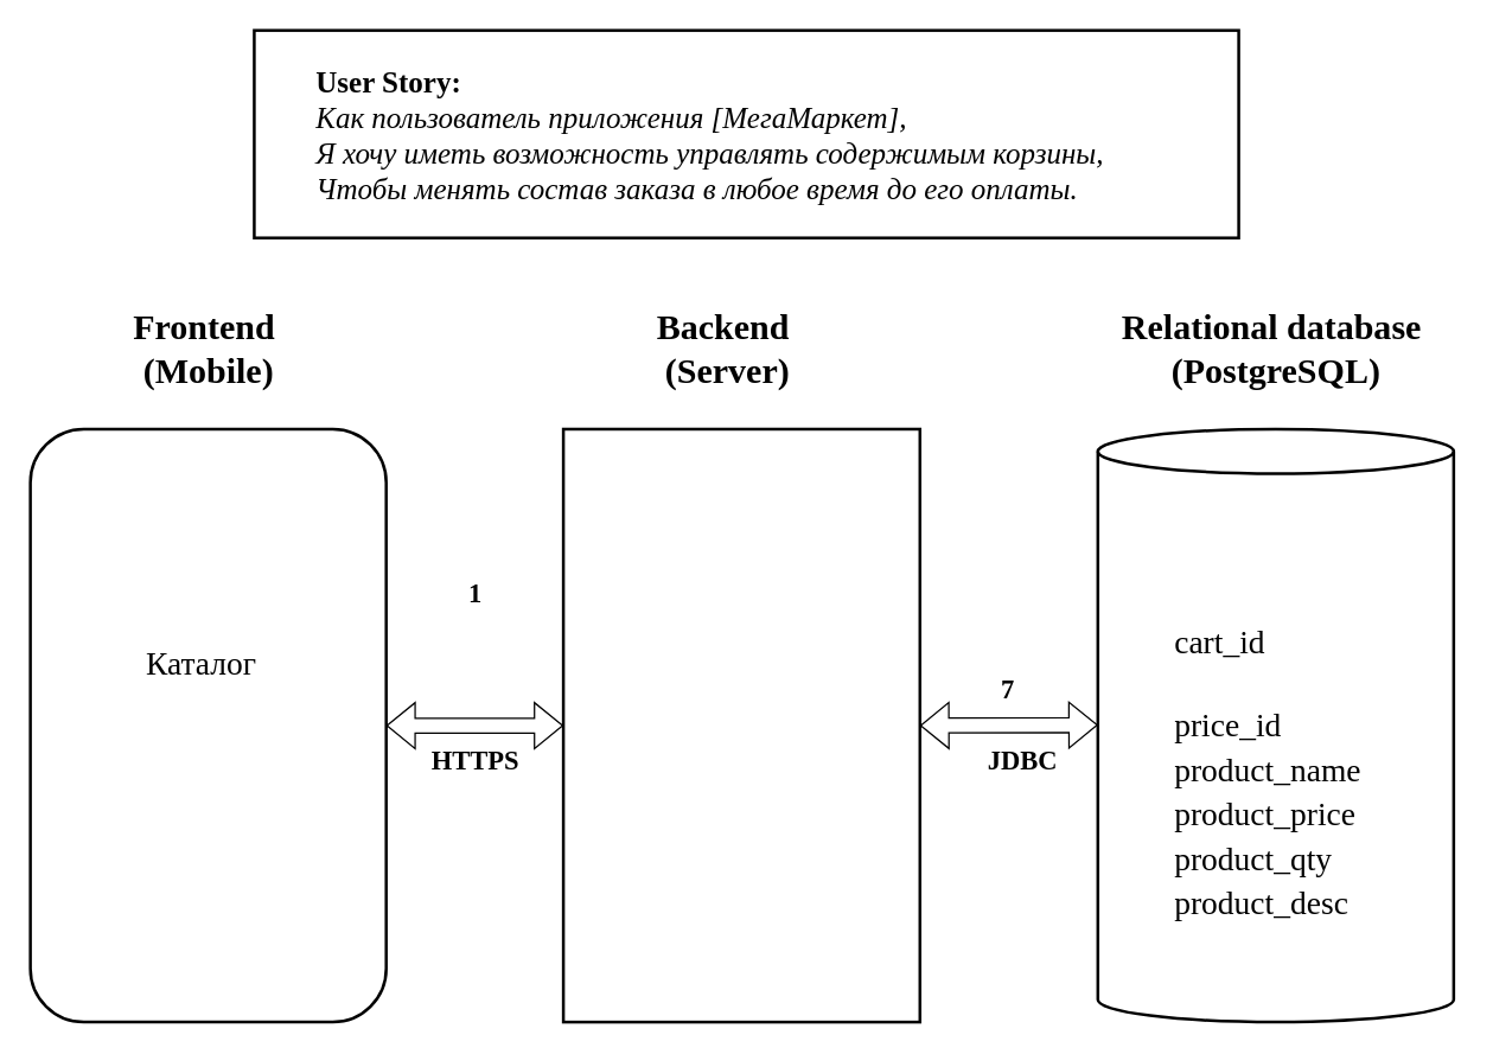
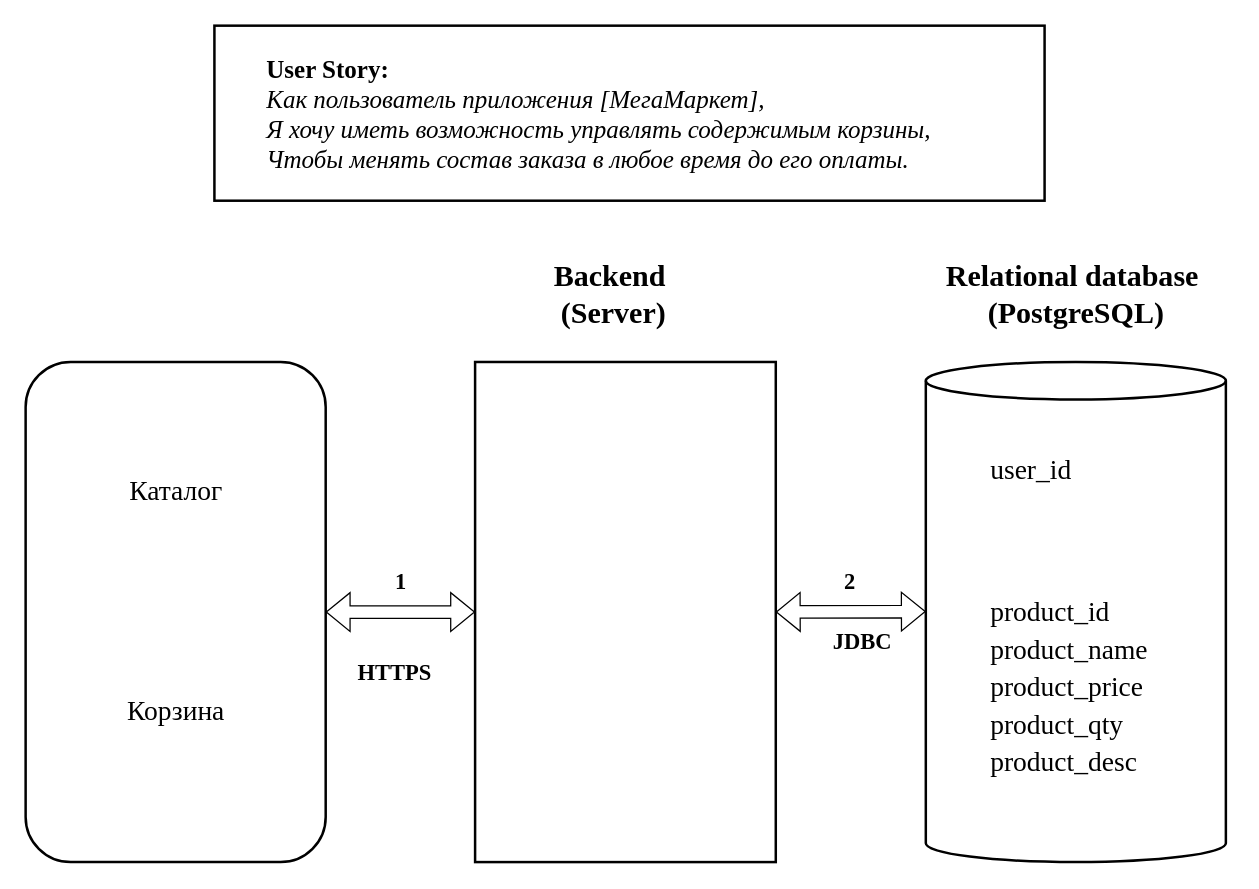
- <mxCell id="6" value="Frontend&amp;nbsp;&lt;br style=&quot;font-size: 24px;&quot;&gt;(Mobile)" style="text;html=1;align=center;verticalAlign=middle;resizable=0;points=[];autosize=1;strokeColor=none;fillColor=none;fontFamily=Comic Sans MS;fontSize=24;fontStyle=1" parent="1" vertex="1"><mxGeometry x="75" y="200" width="130" height="70" as="geometry" /></mxCell>
+ <mxCell id="16" value="user_id" style="text;html=1;align=left;verticalAlign=middle;resizable=0;points=[];autosize=1;strokeColor=none;fillColor=none;fontFamily=Comic Sans MS;fontSize=22;fontStyle=0" parent="1" vertex="1"><mxGeometry x="790" y="356" width="100" height="40" as="geometry" /></mxCell>
- <mxCell id="22" value="&lt;b style=&quot;font-size: 18px;&quot;&gt;1&lt;/b&gt;" style="text;html=1;align=center;verticalAlign=middle;resizable=0;points=[];autosize=1;strokeColor=none;fillColor=none;fontSize=18;fontFamily=Comic Sans MS;" parent="1" vertex="1"><mxGeometry x="305" y="380" width="30" height="40" as="geometry" /></mxCell>
+ <mxCell id="22" value="&lt;b style=&quot;font-size: 18px;&quot;&gt;1&lt;/b&gt;" style="text;html=1;align=center;verticalAlign=middle;resizable=0;points=[];autosize=1;strokeColor=none;fillColor=none;fontSize=18;fontFamily=Comic Sans MS;" parent="1" vertex="1"><mxGeometry x="305" y="445" width="30" height="40" as="geometry" /></mxCell>
- <mxCell id="15" value="cart_id" style="text;html=1;align=left;verticalAlign=middle;resizable=0;points=[];autosize=1;strokeColor=none;fillColor=none;fontFamily=Comic Sans MS;fontSize=22;fontStyle=0" parent="1" vertex="1"><mxGeometry x="790" y="414" width="100" height="40" as="geometry" /></mxCell>
- <mxCell id="13" value="Каталог" style="text;html=1;align=center;verticalAlign=middle;resizable=0;points=[];autosize=1;strokeColor=none;fillColor=none;fontFamily=Comic Sans MS;fontSize=22;fontStyle=0" parent="1" vertex="1"><mxGeometry x="80" y="428" width="110" height="40" as="geometry" /></mxCell>
+ <mxCell id="13" value="Каталог" style="text;html=1;align=center;verticalAlign=middle;resizable=0;points=[];autosize=1;strokeColor=none;fillColor=none;fontFamily=Comic Sans MS;fontSize=22;fontStyle=0" parent="1" vertex="1"><mxGeometry x="85" y="373" width="110" height="40" as="geometry" /></mxCell>
- <mxCell id="23" value="&lt;b style=&quot;font-size: 18px;&quot;&gt;7&lt;/b&gt;" style="text;html=1;align=center;verticalAlign=middle;resizable=0;points=[];autosize=1;strokeColor=none;fillColor=none;fontSize=18;fontFamily=Comic Sans MS;" parent="1" vertex="1"><mxGeometry x="664" y="445" width="30" height="40" as="geometry" /></mxCell>
+ <mxCell id="23" value="&lt;b style=&quot;font-size: 18px;&quot;&gt;2&lt;/b&gt;" style="text;html=1;align=center;verticalAlign=middle;resizable=0;points=[];autosize=1;strokeColor=none;fillColor=none;fontSize=18;fontFamily=Comic Sans MS;" parent="1" vertex="1"><mxGeometry x="664" y="445" width="30" height="40" as="geometry" /></mxCell>
- <mxCell id="17" value="price_id" style="text;html=1;align=left;verticalAlign=middle;resizable=0;points=[];autosize=1;strokeColor=none;fillColor=none;fontFamily=Comic Sans MS;fontSize=22;fontStyle=0" parent="1" vertex="1"><mxGeometry x="790" y="470" width="140" height="40" as="geometry" /></mxCell>
+ <mxCell id="17" value="product_id" style="text;html=1;align=left;verticalAlign=middle;resizable=0;points=[];autosize=1;strokeColor=none;fillColor=none;fontFamily=Comic Sans MS;fontSize=22;fontStyle=0" parent="1" vertex="1"><mxGeometry x="790" y="470" width="140" height="40" as="geometry" /></mxCell>
- <mxCell id="11" value="&lt;b style=&quot;font-size: 18px;&quot;&gt;HTTPS&lt;/b&gt;" style="text;html=1;align=center;verticalAlign=middle;resizable=0;points=[];autosize=1;strokeColor=none;fillColor=none;fontSize=18;fontFamily=Comic Sans MS;" parent="1" vertex="1"><mxGeometry x="280" y="493" width="80" height="40" as="geometry" /></mxCell>
+ <mxCell id="11" value="&lt;b style=&quot;font-size: 18px;&quot;&gt;HTTPS&lt;/b&gt;" style="text;html=1;align=center;verticalAlign=middle;resizable=0;points=[];autosize=1;strokeColor=none;fillColor=none;fontSize=18;fontFamily=Comic Sans MS;" parent="1" vertex="1"><mxGeometry x="275" y="518" width="80" height="40" as="geometry" /></mxCell>
+ <mxCell id="14" value="Корзина" style="text;html=1;align=center;verticalAlign=middle;resizable=0;points=[];autosize=1;strokeColor=none;fillColor=none;fontFamily=Comic Sans MS;fontSize=22;fontStyle=0" parent="1" vertex="1"><mxGeometry x="85" y="549" width="110" height="40" as="geometry" /></mxCell>
